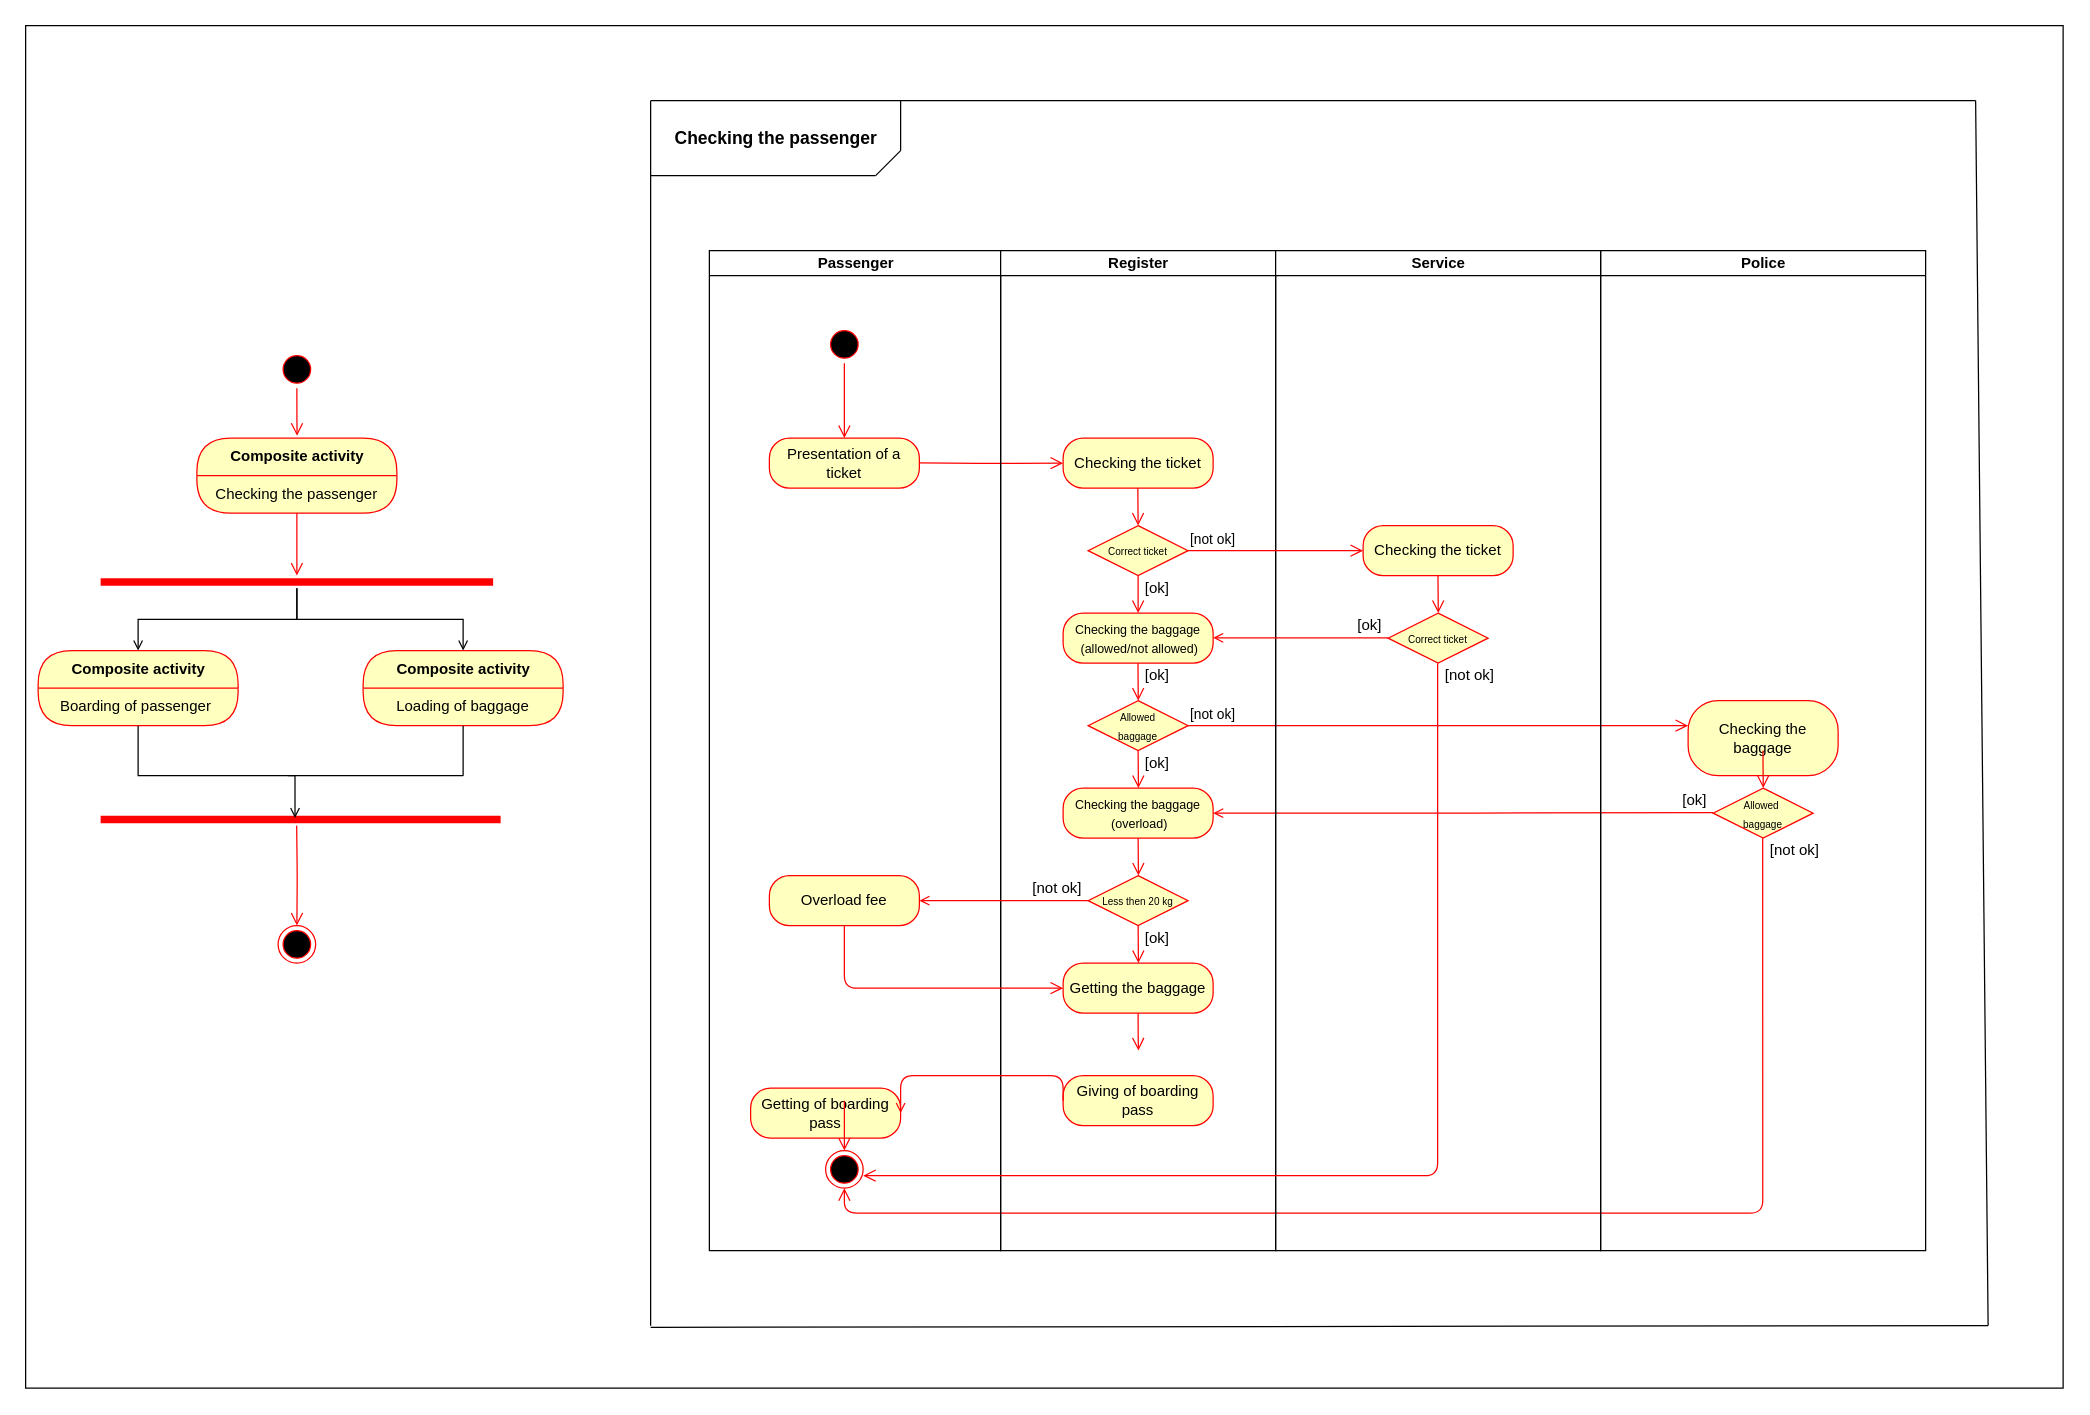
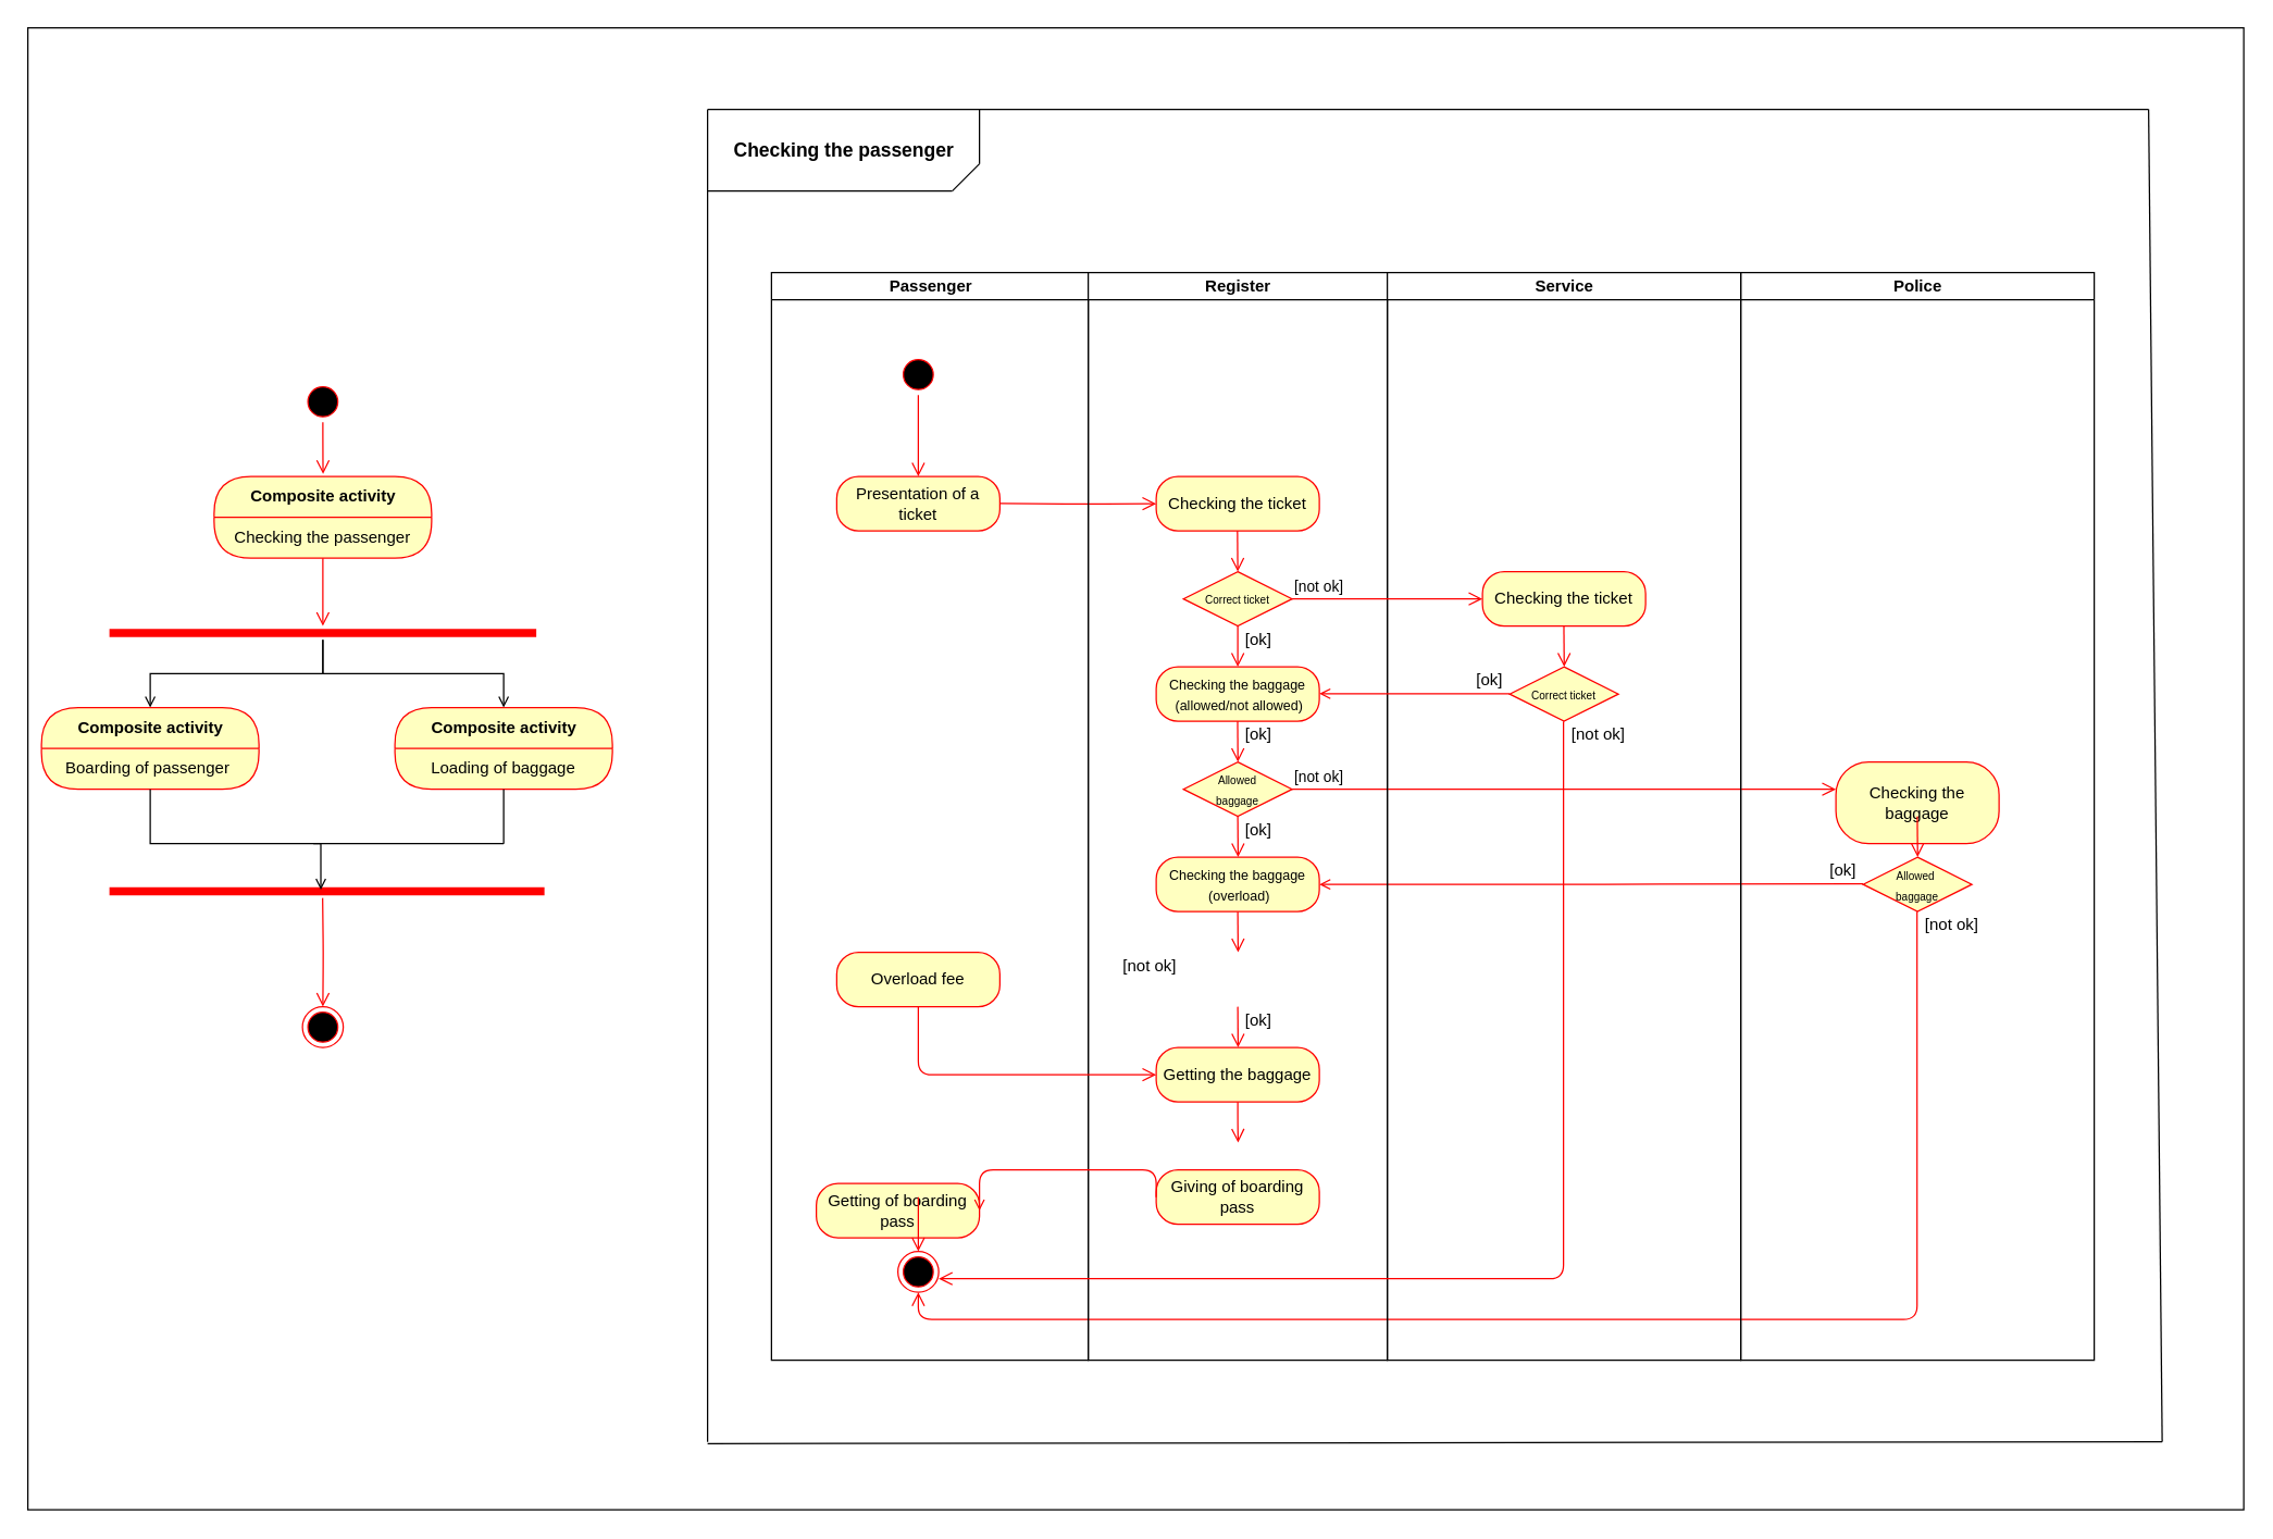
- <mxCell id="56" value="" style="edgeStyle=orthogonalEdgeStyle;html=1;align=left;verticalAlign=bottom;endArrow=none;endSize=8;strokeColor=#ff0000;entryX=0;entryY=0.5;entryDx=0;entryDy=0;endFill=0;startArrow=open;startFill=0;exitX=1;exitY=0.5;exitDx=0;exitDy=0;" edge="1" parent="1" source="13" target="35"><mxGeometry x="-1" relative="1" as="geometry"><mxPoint x="870" y="649.66" as="targetPoint" /><mxPoint x="800" y="650" as="sourcePoint" /><Array as="points"><mxPoint x="735" y="720" /></Array></mxGeometry></mxCell>
- <mxCell id="35" value="&lt;span style=&quot;font-size: 8px&quot;&gt;Less then 20 kg&lt;/span&gt;" style="rhombus;whiteSpace=wrap;html=1;fillColor=#ffffc0;strokeColor=#ff0000;sketch=0;" vertex="1" parent="24"><mxGeometry x="70" y="500" width="80" height="40" as="geometry" /></mxCell>
